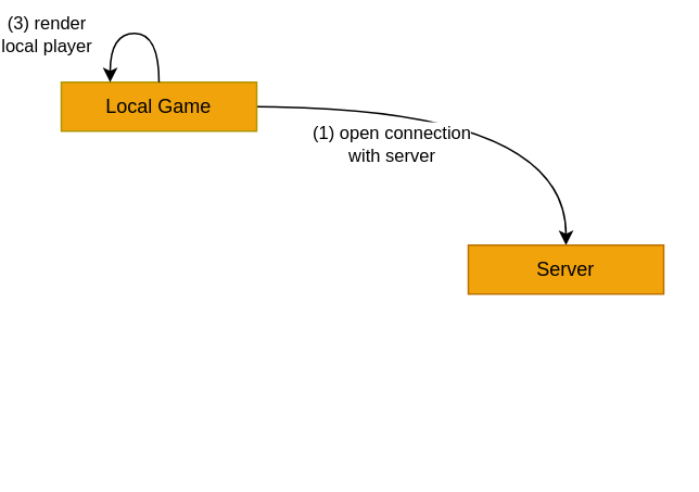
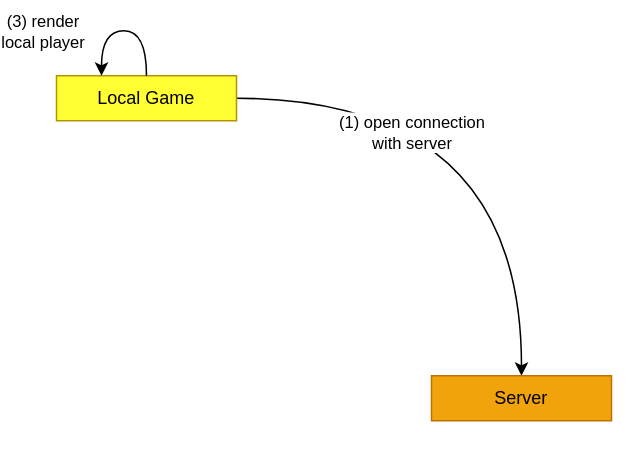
- <mxCell id="4" value="Local Game" style="rounded=0;whiteSpace=wrap;html=1;fillColor=#f0a30a;strokeColor=#B09500;fontColor=#000000;" parent="1" vertex="1"><mxGeometry x="20" y="50" width="120" height="30" as="geometry" /></mxCell>
+ <mxCell id="4" value="Local Game" style="rounded=0;whiteSpace=wrap;html=1;fillColor=#FFFF33;strokeColor=#B09500;fontColor=#000000;" parent="1" vertex="1"><mxGeometry x="20" y="50" width="120" height="30" as="geometry" /></mxCell>
- <mxCell id="5" value="Server" style="rounded=0;whiteSpace=wrap;html=1;fillColor=#f0a30a;strokeColor=#BD7000;fontColor=#000000;" parent="1" vertex="1"><mxGeometry x="270" y="150" width="120" height="30" as="geometry" /></mxCell>
+ <mxCell id="5" value="Server" style="rounded=0;whiteSpace=wrap;html=1;fillColor=#f0a30a;strokeColor=#BD7000;fontColor=#000000;" parent="1" vertex="1"><mxGeometry x="270" y="250" width="120" height="30" as="geometry" /></mxCell>
